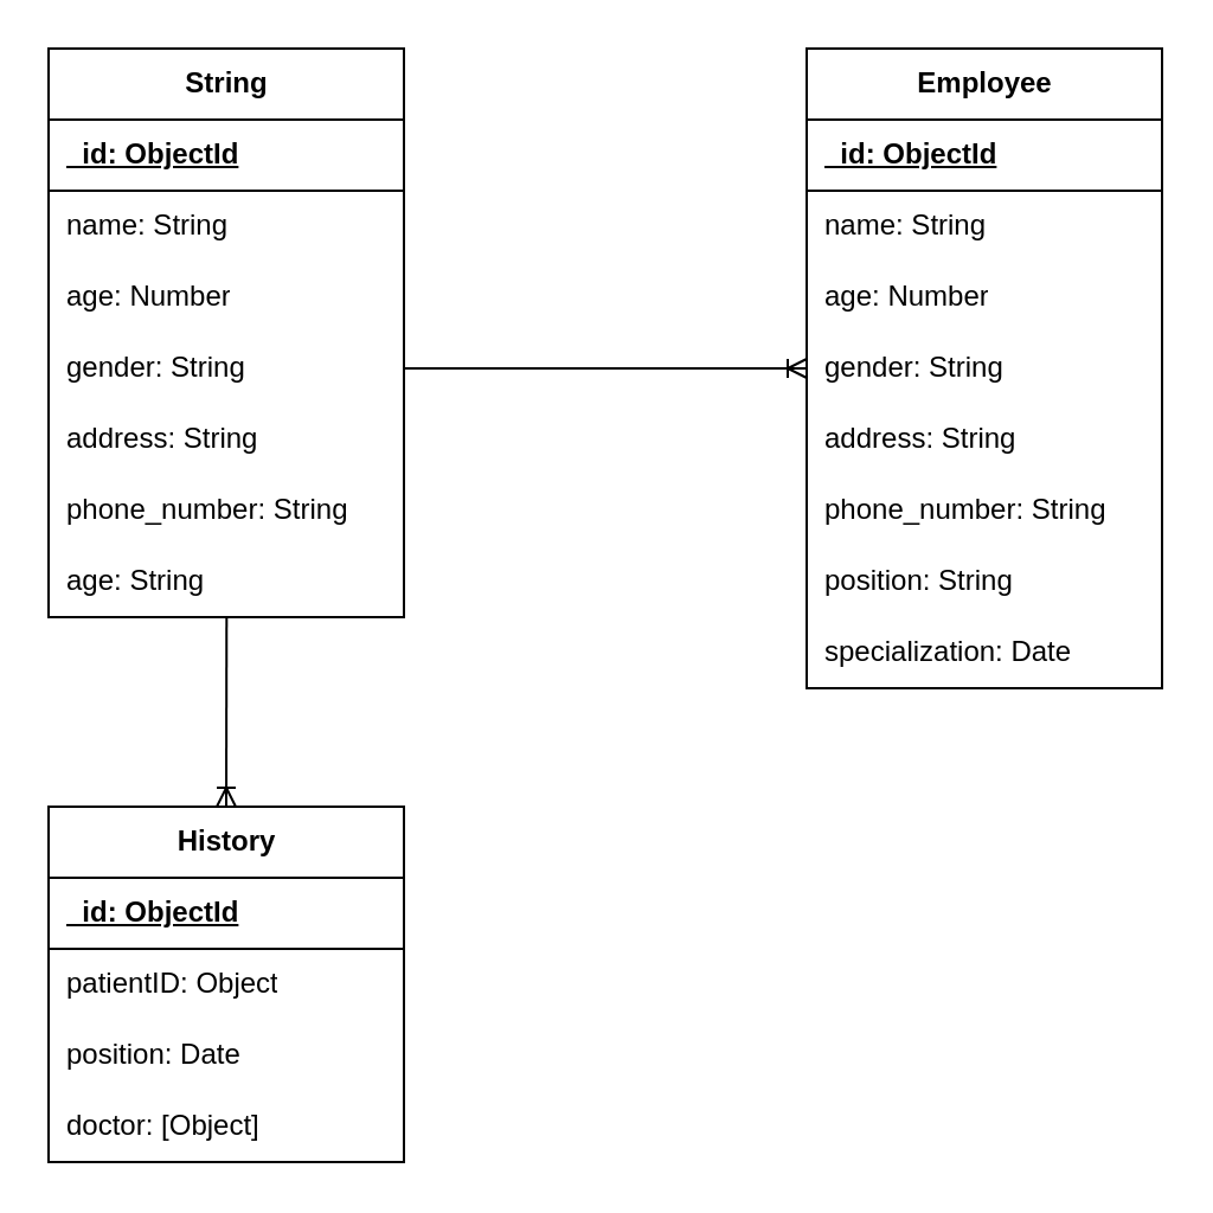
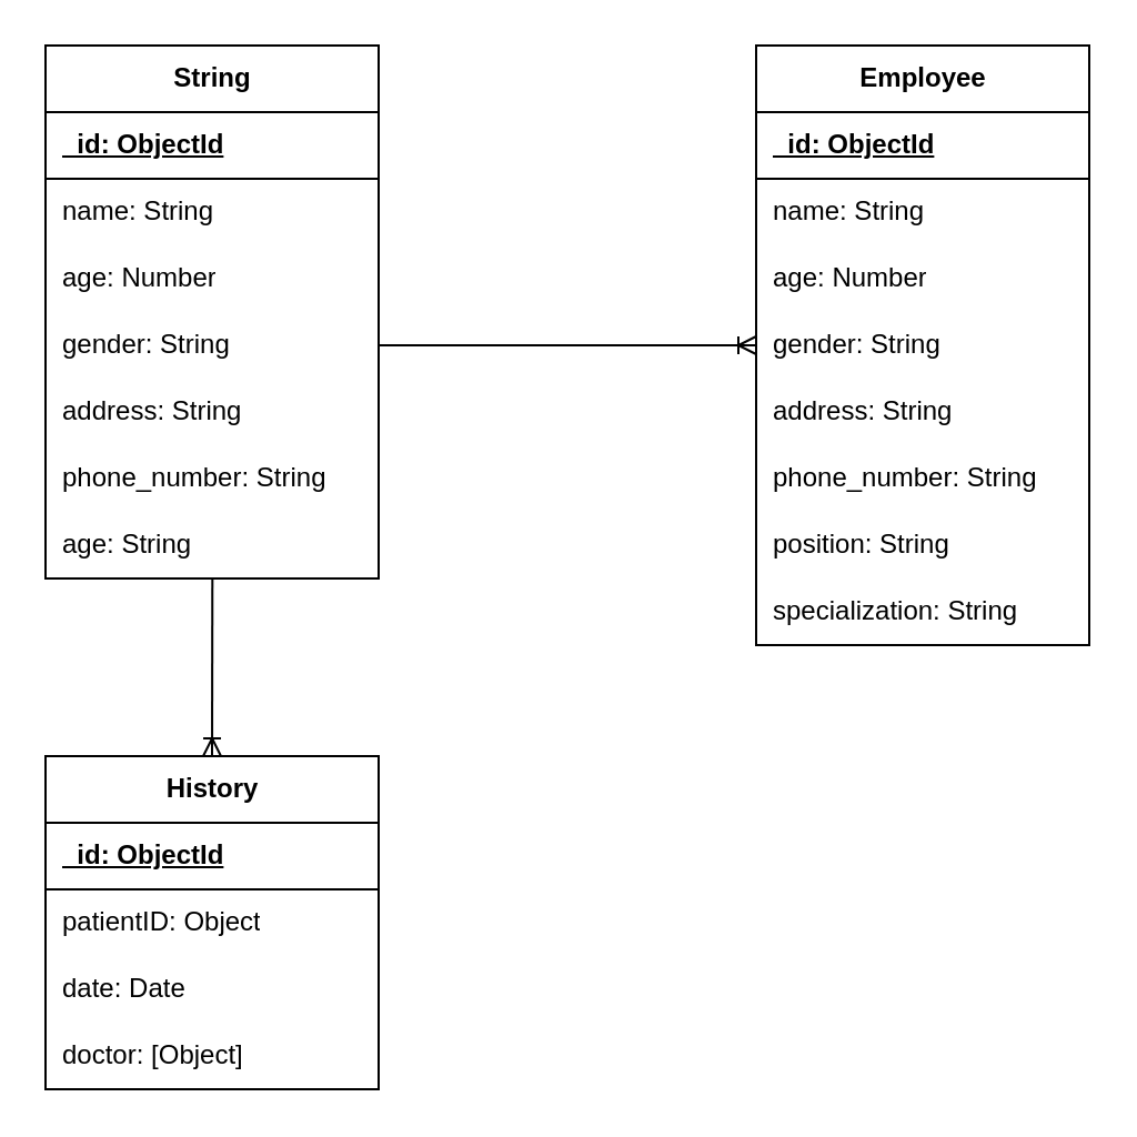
- <mxCell id="33" value="specialization: Date" style="shape=partialRectangle;connectable=0;fillColor=none;top=0;left=0;bottom=0;right=0;align=left;spacingLeft=6;overflow=hidden;whiteSpace=wrap;html=1;" vertex="1" parent="32"><mxGeometry width="150" height="30" as="geometry"><mxRectangle width="150" height="30" as="alternateBounds" /></mxGeometry></mxCell>
+ <mxCell id="33" value="specialization: String" style="shape=partialRectangle;connectable=0;fillColor=none;top=0;left=0;bottom=0;right=0;align=left;spacingLeft=6;overflow=hidden;whiteSpace=wrap;html=1;" vertex="1" parent="32"><mxGeometry width="150" height="30" as="geometry"><mxRectangle width="150" height="30" as="alternateBounds" /></mxGeometry></mxCell>
- <mxCell id="40" value="position: Date" style="shape=partialRectangle;connectable=0;fillColor=none;top=0;left=0;bottom=0;right=0;align=left;spacingLeft=6;overflow=hidden;whiteSpace=wrap;html=1;" vertex="1" parent="39"><mxGeometry width="150" height="30" as="geometry"><mxRectangle width="150" height="30" as="alternateBounds" /></mxGeometry></mxCell>
+ <mxCell id="40" value="date: Date" style="shape=partialRectangle;connectable=0;fillColor=none;top=0;left=0;bottom=0;right=0;align=left;spacingLeft=6;overflow=hidden;whiteSpace=wrap;html=1;" vertex="1" parent="39"><mxGeometry width="150" height="30" as="geometry"><mxRectangle width="150" height="30" as="alternateBounds" /></mxGeometry></mxCell>
